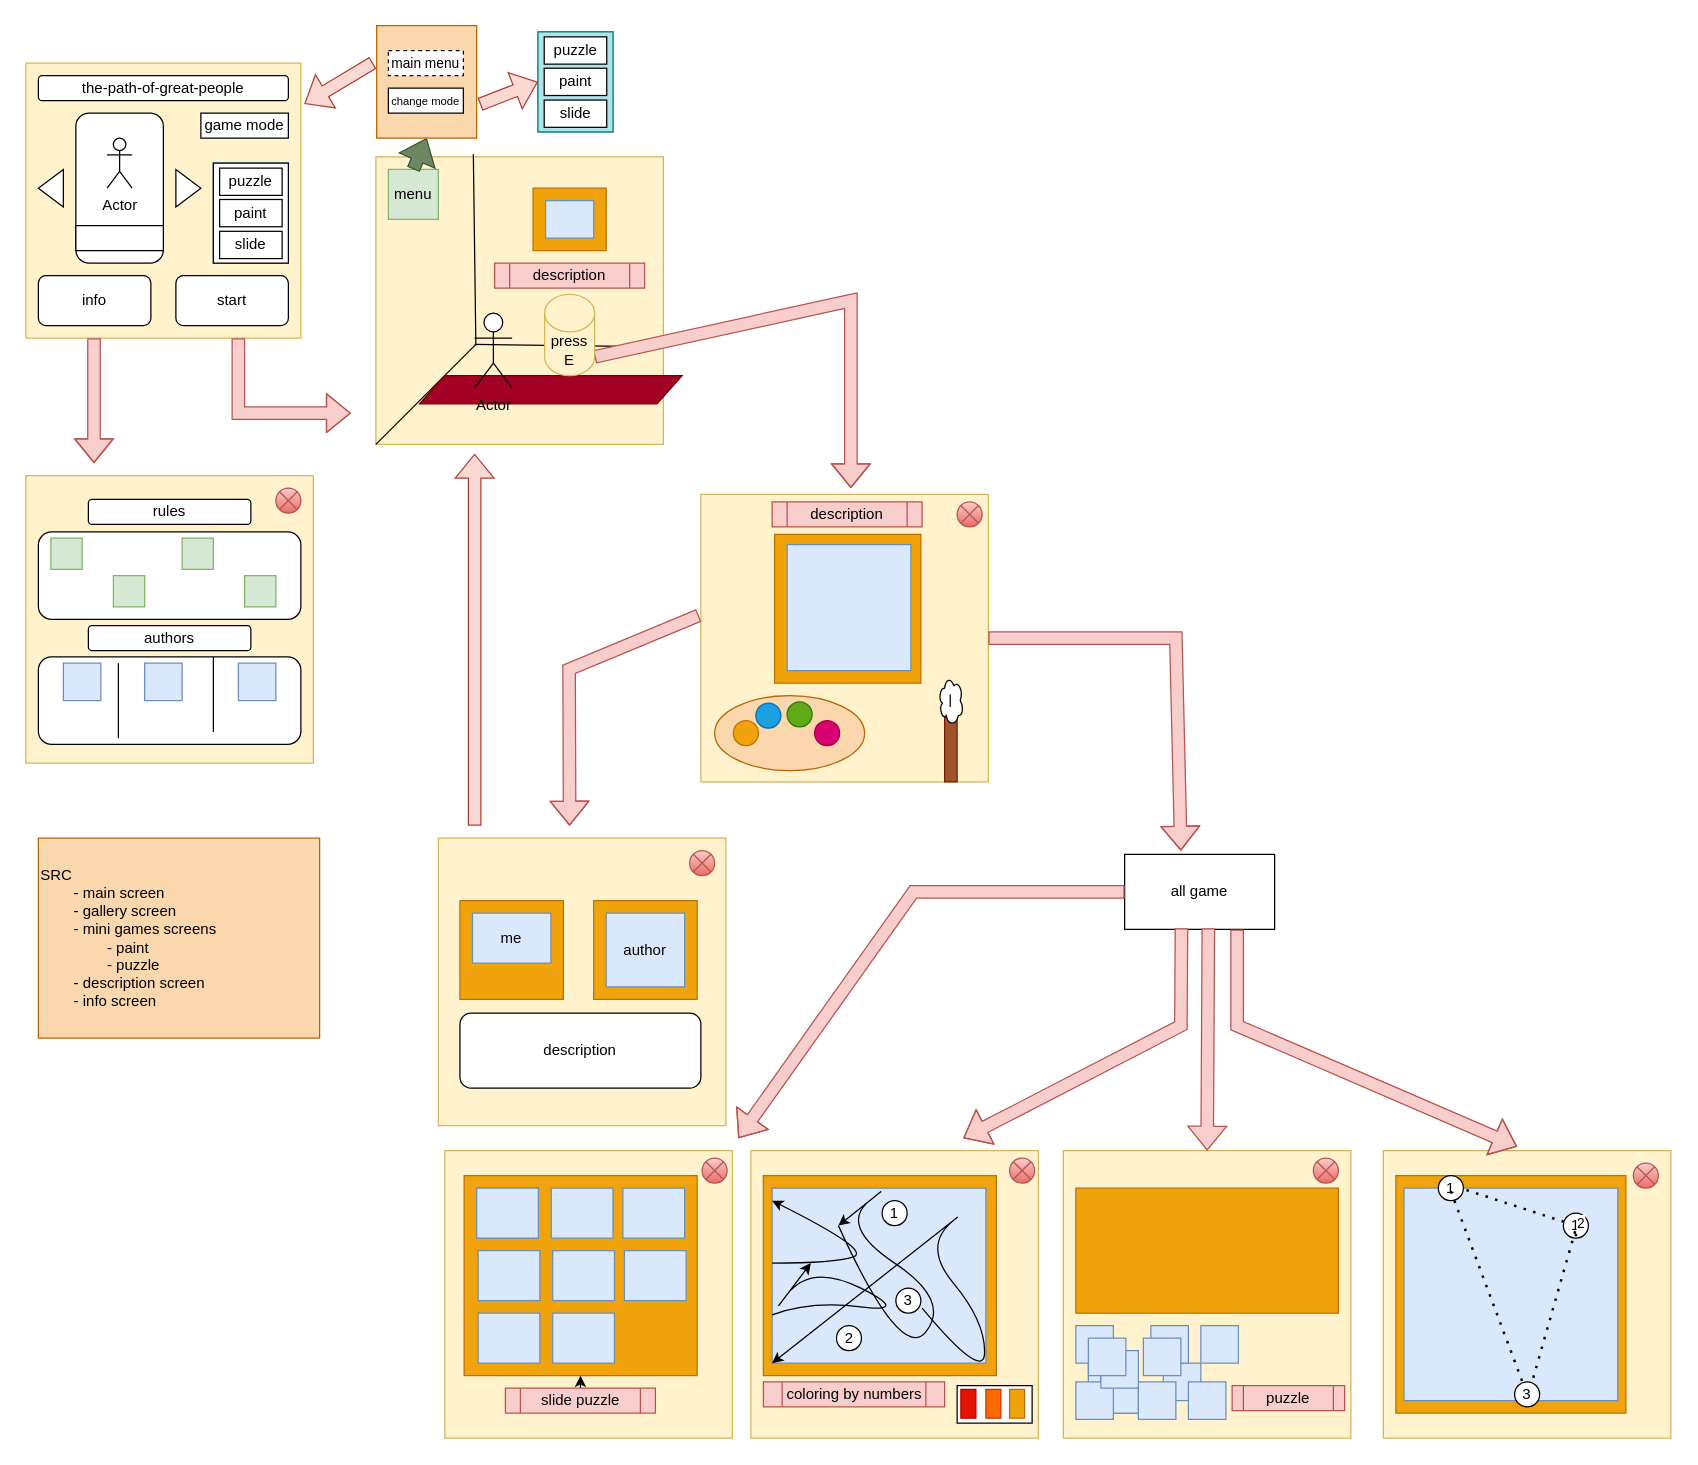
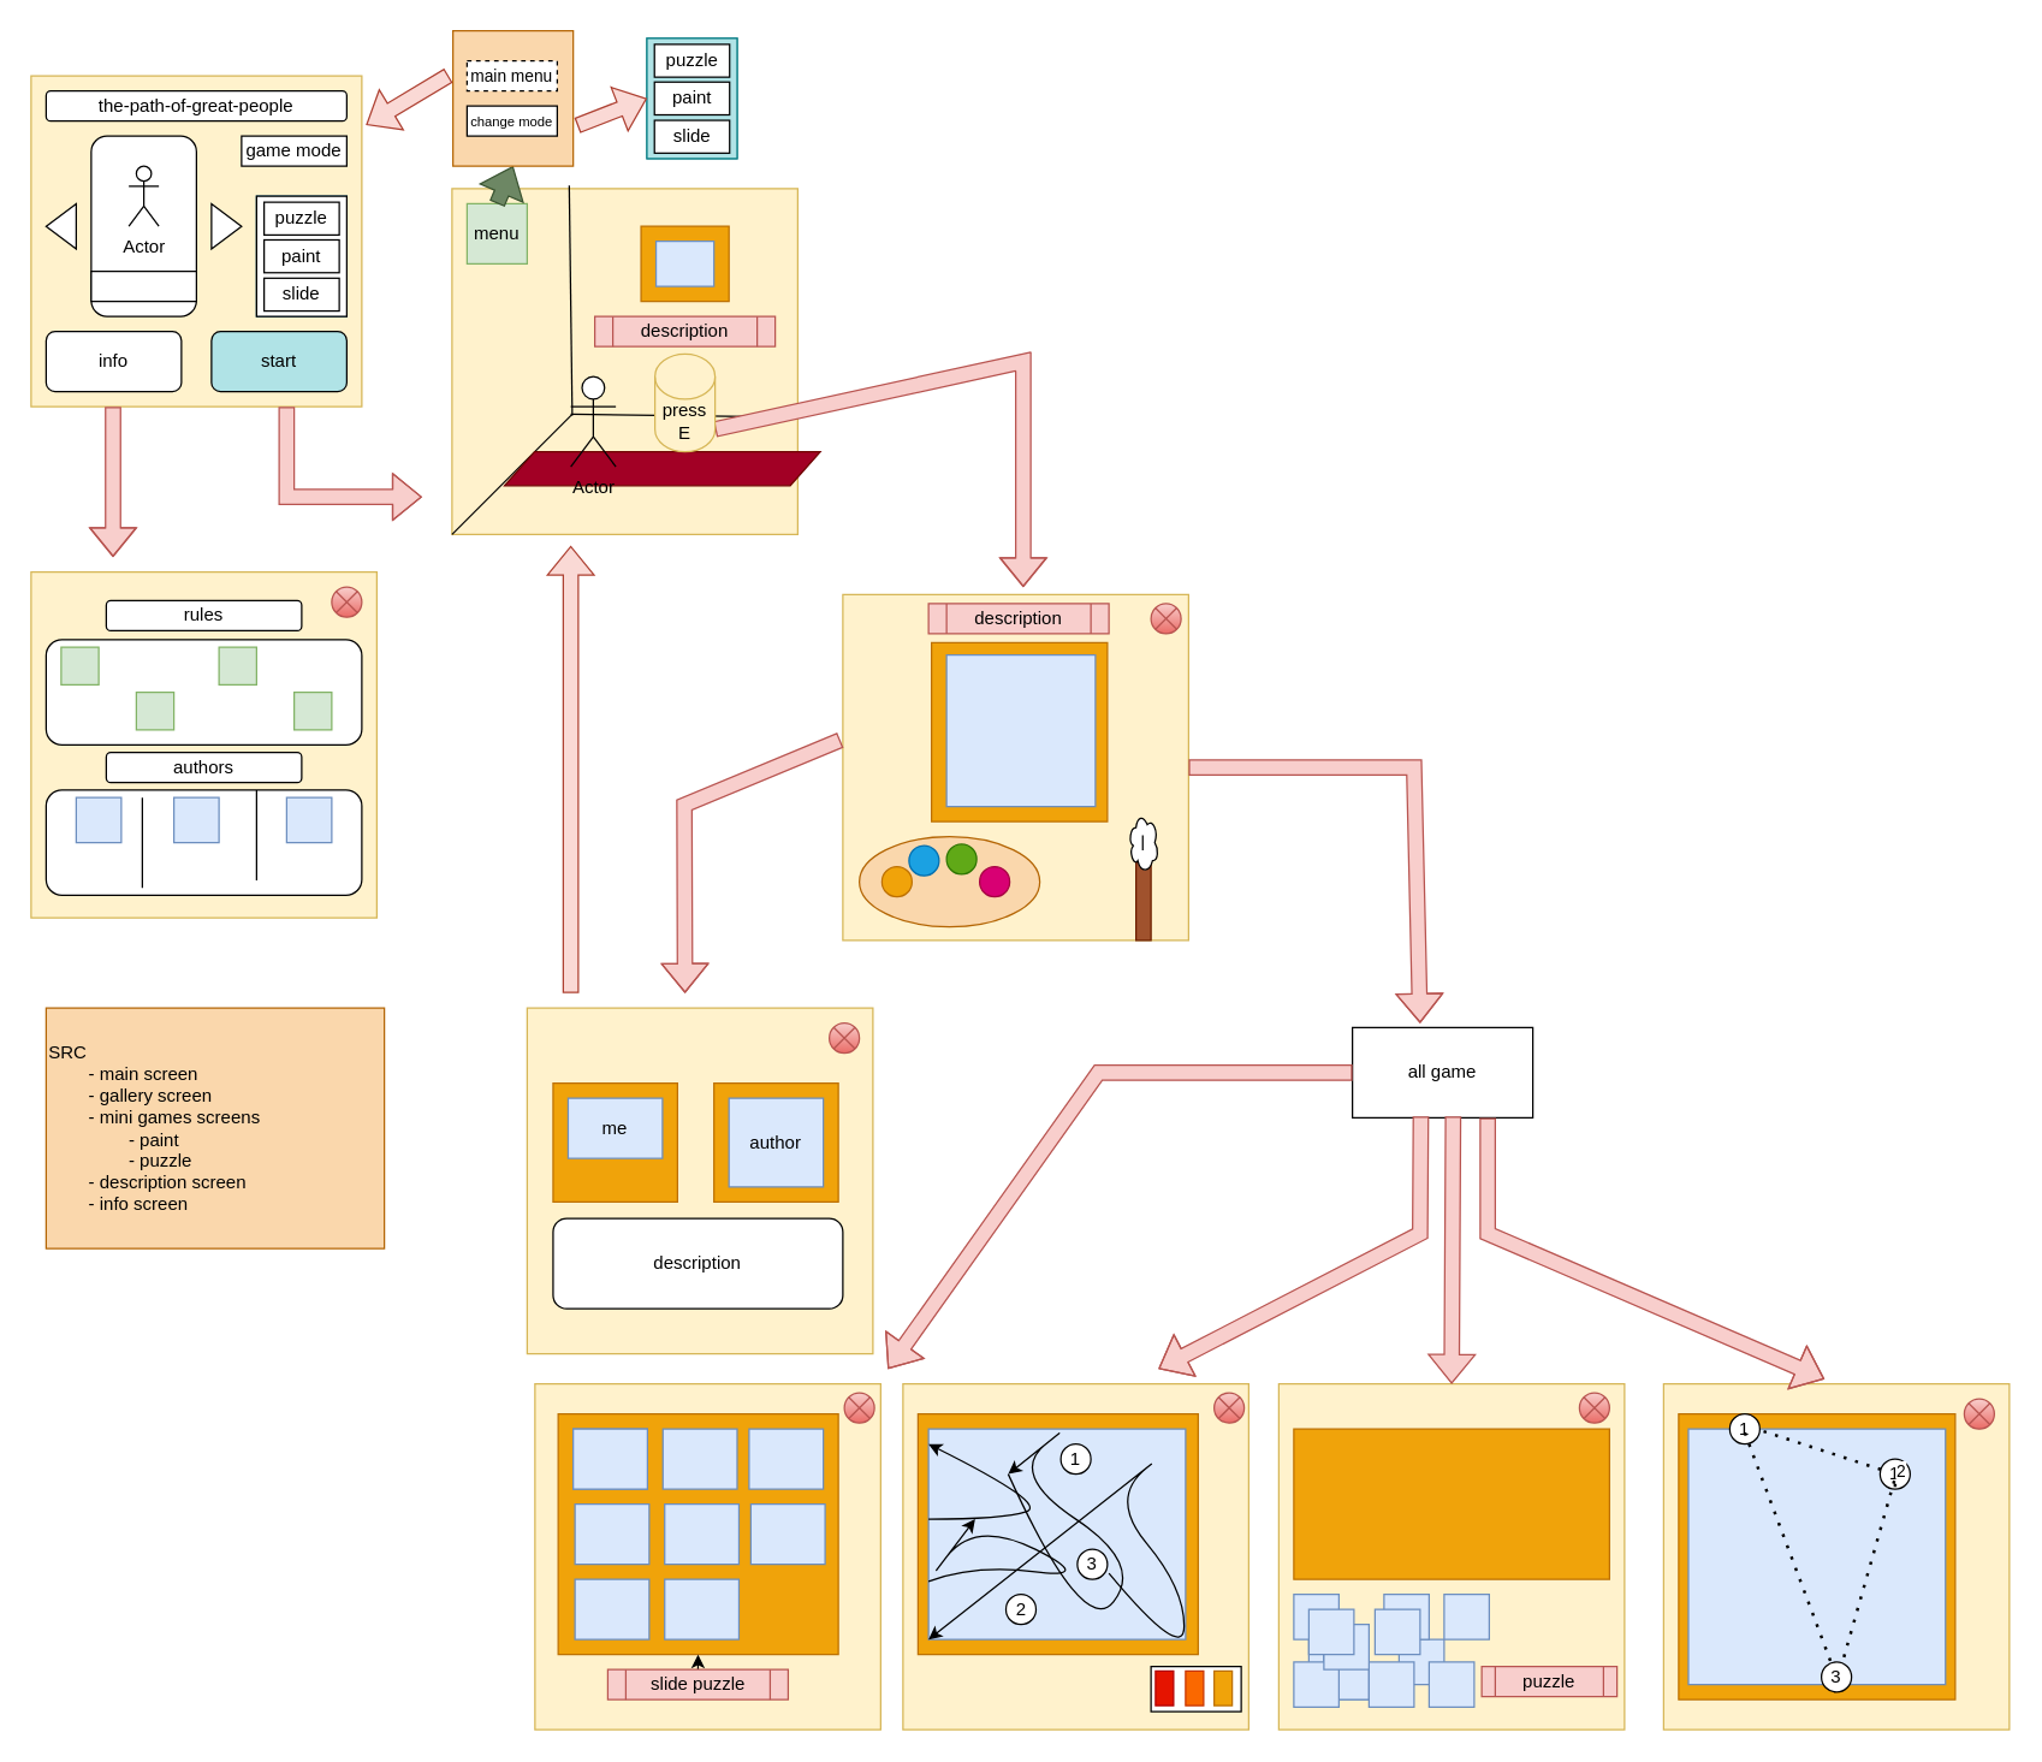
- <mxCell id="6" value="start" style="rounded=1;whiteSpace=wrap;html=1;" vertex="1" parent="1"><mxGeometry x="140" y="220" width="90" height="40" as="geometry" /></mxCell>
+ <mxCell id="6" value="start" style="rounded=1;whiteSpace=wrap;html=1;fillColor=#b0e3e6;" vertex="1" parent="1"><mxGeometry x="140" y="220" width="90" height="40" as="geometry" /></mxCell>
- <mxCell id="84" value="coloring by numbers" style="shape=process;whiteSpace=wrap;html=1;backgroundOutline=1;fillColor=#f8cecc;strokeColor=#b85450;" vertex="1" parent="1"><mxGeometry x="610" y="1105" width="145" height="20" as="geometry" /></mxCell>
